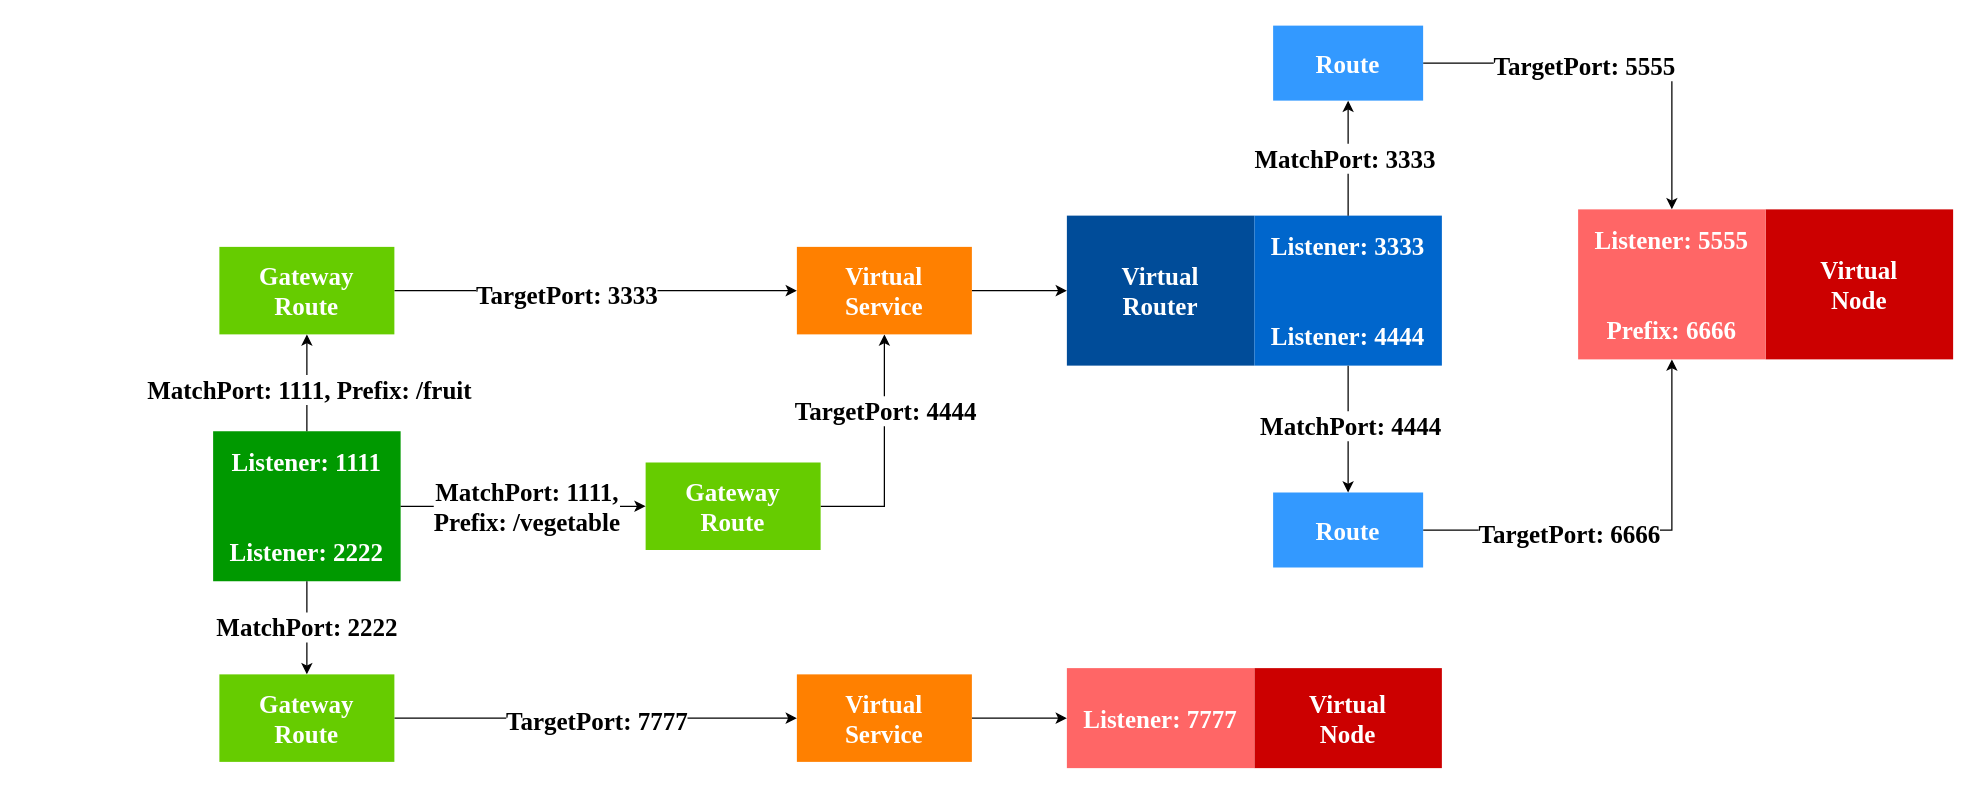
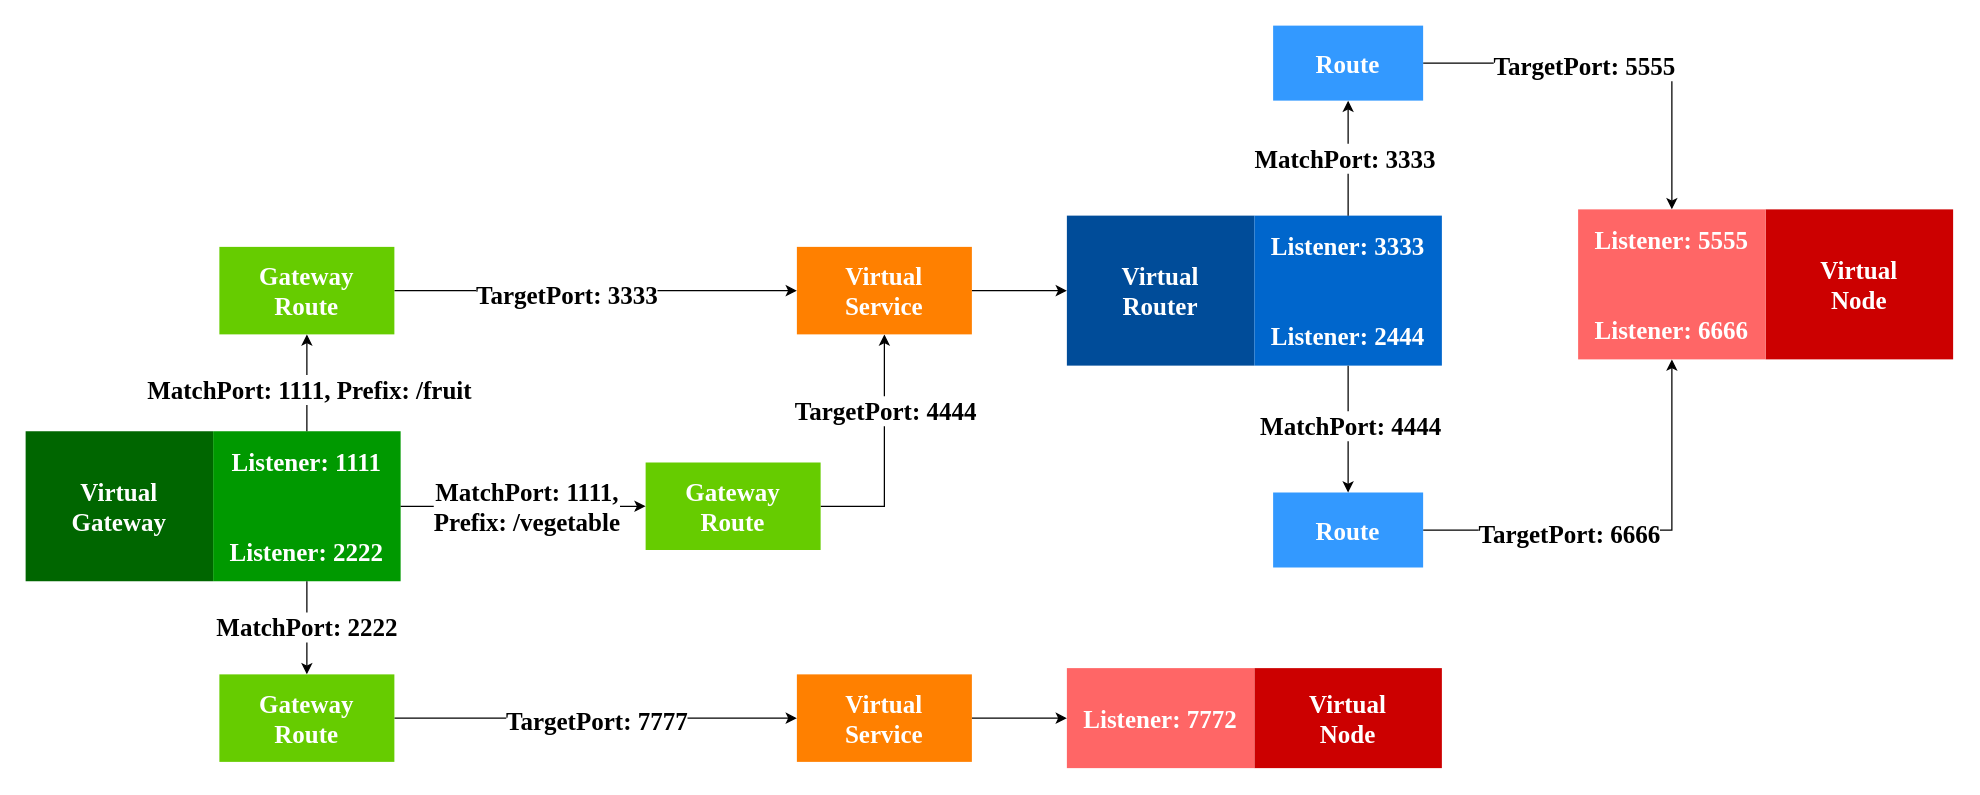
- <mxCell id="29" value="&lt;div&gt;Listener: 5555&lt;/div&gt;&lt;div&gt;&lt;br&gt;&lt;/div&gt;&lt;div&gt;&lt;br&gt;&lt;/div&gt;&lt;div&gt;Prefix: 6666&lt;/div&gt;" style="rounded=0;whiteSpace=wrap;html=1;fontSize=20;fontStyle=1;strokeColor=none;fillColor=#FF6666;fontFamily=Lucida Console;fontColor=#FFFFFF;" parent="27" vertex="1"><mxGeometry width="150" height="120" as="geometry" /></mxCell>
+ <mxCell id="29" value="&lt;div&gt;Listener: 5555&lt;/div&gt;&lt;div&gt;&lt;br&gt;&lt;/div&gt;&lt;div&gt;&lt;br&gt;&lt;/div&gt;&lt;div&gt;Listener: 6666&lt;/div&gt;" style="rounded=0;whiteSpace=wrap;html=1;fontSize=20;fontStyle=1;strokeColor=none;fillColor=#FF6666;fontFamily=Lucida Console;fontColor=#FFFFFF;" parent="27" vertex="1"><mxGeometry width="150" height="120" as="geometry" /></mxCell>
- <mxCell id="10" value="&lt;div&gt;Listener: 3333&lt;/div&gt;&lt;div&gt;&lt;br&gt;&lt;/div&gt;&lt;div&gt;&lt;br&gt;&lt;/div&gt;&lt;div&gt;Listener: 4444&lt;/div&gt;" style="rounded=0;whiteSpace=wrap;html=1;fontSize=20;fontStyle=1;fontColor=#FFFFFF;strokeColor=none;fillColor=#0066CC;fontFamily=Lucida Console;" parent="8" vertex="1"><mxGeometry x="150" width="150" height="120" as="geometry" /></mxCell>
+ <mxCell id="10" value="&lt;div&gt;Listener: 3333&lt;/div&gt;&lt;div&gt;&lt;br&gt;&lt;/div&gt;&lt;div&gt;&lt;br&gt;&lt;/div&gt;&lt;div&gt;Listener: 2444&lt;/div&gt;" style="rounded=0;whiteSpace=wrap;html=1;fontSize=20;fontStyle=1;fontColor=#FFFFFF;strokeColor=none;fillColor=#0066CC;fontFamily=Lucida Console;" parent="8" vertex="1"><mxGeometry x="150" width="150" height="120" as="geometry" /></mxCell>
+ <mxCell id="6" value="&lt;div&gt;Virtual&lt;/div&gt;&lt;div&gt;Gateway&lt;/div&gt;" style="rounded=0;whiteSpace=wrap;html=1;fontSize=20;fontStyle=1;fillColor=#006600;strokeColor=none;fontColor=#FFFFFF;fontFamily=Lucida Console;" parent="5" vertex="1"><mxGeometry width="150" height="120" as="geometry" /></mxCell>
- <mxCell id="32" value="&lt;div&gt;&lt;font color=&quot;#FFFFFF&quot;&gt;Listener: 7777&lt;br&gt;&lt;/font&gt;&lt;/div&gt;" style="rounded=0;whiteSpace=wrap;html=1;fontSize=20;fontStyle=1;strokeColor=none;fillColor=#FF6666;fontFamily=Lucida Console;" parent="30" vertex="1"><mxGeometry width="150" height="80" as="geometry" /></mxCell>
+ <mxCell id="32" value="&lt;div&gt;&lt;font color=&quot;#FFFFFF&quot;&gt;Listener: 7772&lt;br&gt;&lt;/font&gt;&lt;/div&gt;" style="rounded=0;whiteSpace=wrap;html=1;fontSize=20;fontStyle=1;strokeColor=none;fillColor=#FF6666;fontFamily=Lucida Console;" parent="30" vertex="1"><mxGeometry width="150" height="80" as="geometry" /></mxCell>
